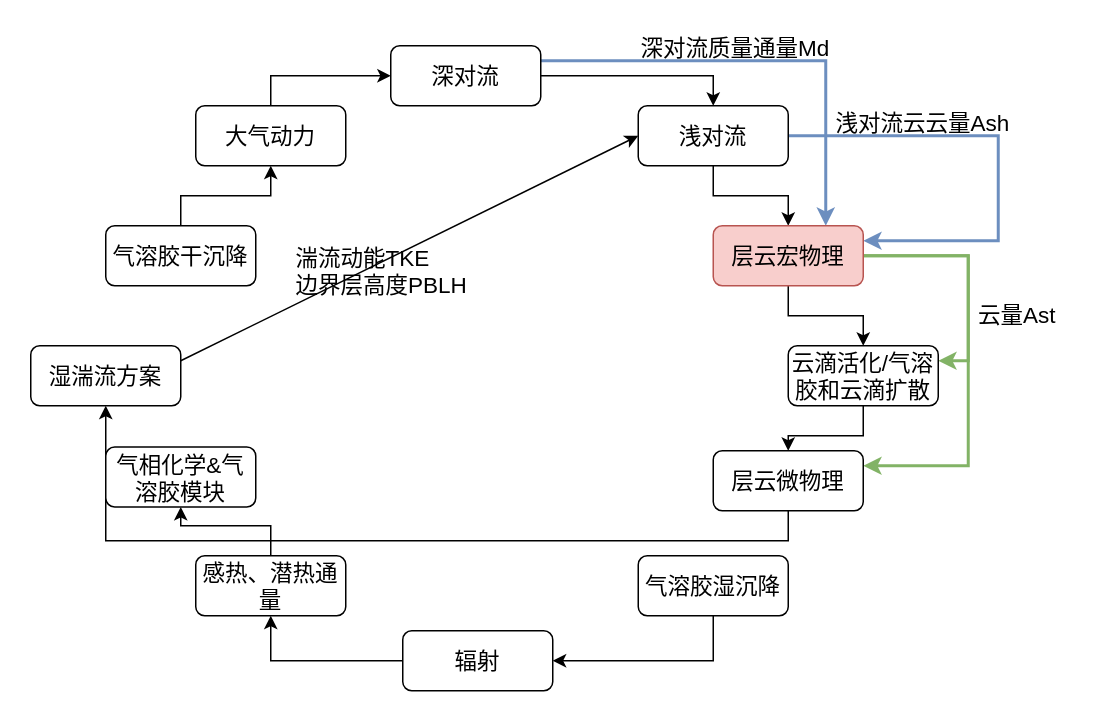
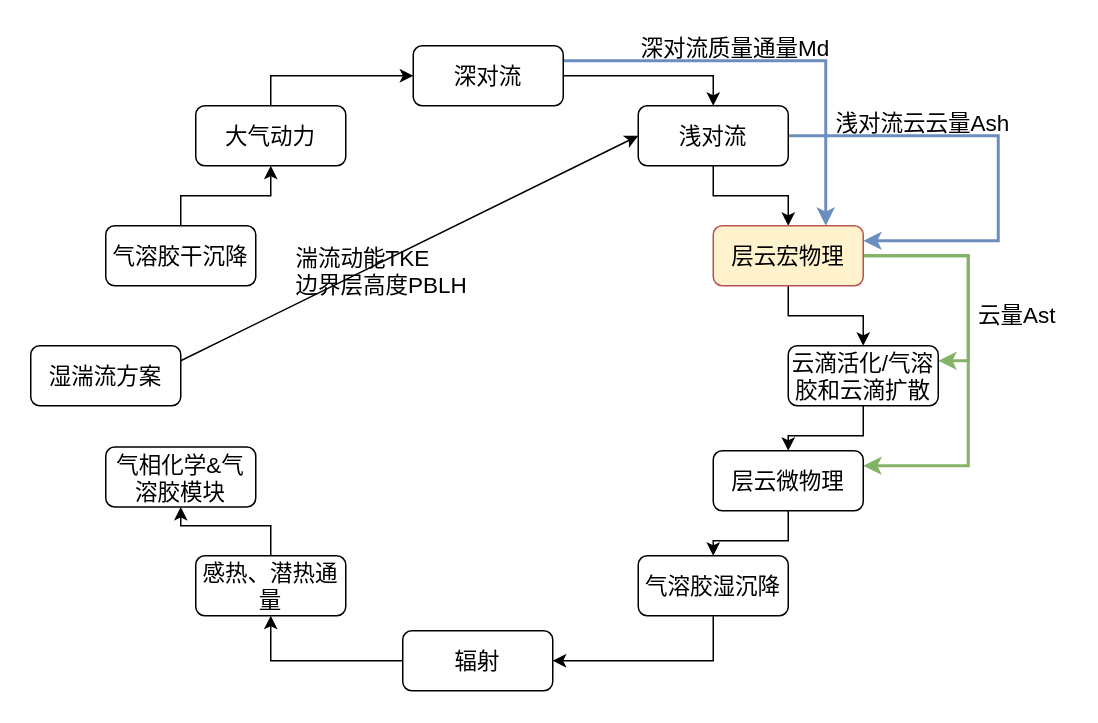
- <mxCell id="4" value="深对流" style="rounded=1;whiteSpace=wrap;html=1;fontSize=15;" parent="1" vertex="1"><mxGeometry x="260" y="30" width="100" height="40" as="geometry" /></mxCell>
+ <mxCell id="4" value="深对流" style="rounded=1;whiteSpace=wrap;html=1;fontSize=15;" parent="1" vertex="1"><mxGeometry x="275" y="30" width="100" height="40" as="geometry" /></mxCell>
- <mxCell id="11" value="层云宏物理" style="rounded=1;whiteSpace=wrap;html=1;fillColor=#f8cecc;strokeColor=#b85450;fontSize=15;" parent="1" vertex="1"><mxGeometry x="475" y="150" width="100" height="40" as="geometry" /></mxCell>
+ <mxCell id="11" value="层云宏物理" style="rounded=1;whiteSpace=wrap;html=1;fillColor=#fff2cc;strokeColor=#b85450;fontSize=15;" parent="1" vertex="1"><mxGeometry x="475" y="150" width="100" height="40" as="geometry" /></mxCell>
- <mxCell id="14" style="edgeStyle=orthogonalEdgeStyle;rounded=0;orthogonalLoop=1;jettySize=auto;html=1;exitX=0.5;exitY=1;exitDx=0;exitDy=0;fontSize=15;" parent="1" source="15" target="24" edge="1"><mxGeometry relative="1" as="geometry" /></mxCell>
+ <mxCell id="14" style="edgeStyle=orthogonalEdgeStyle;rounded=0;orthogonalLoop=1;jettySize=auto;html=1;exitX=0.5;exitY=1;exitDx=0;exitDy=0;entryX=0.5;entryY=0;entryDx=0;entryDy=0;fontSize=15;" parent="1" source="15" target="17" edge="1"><mxGeometry relative="1" as="geometry" /></mxCell>
